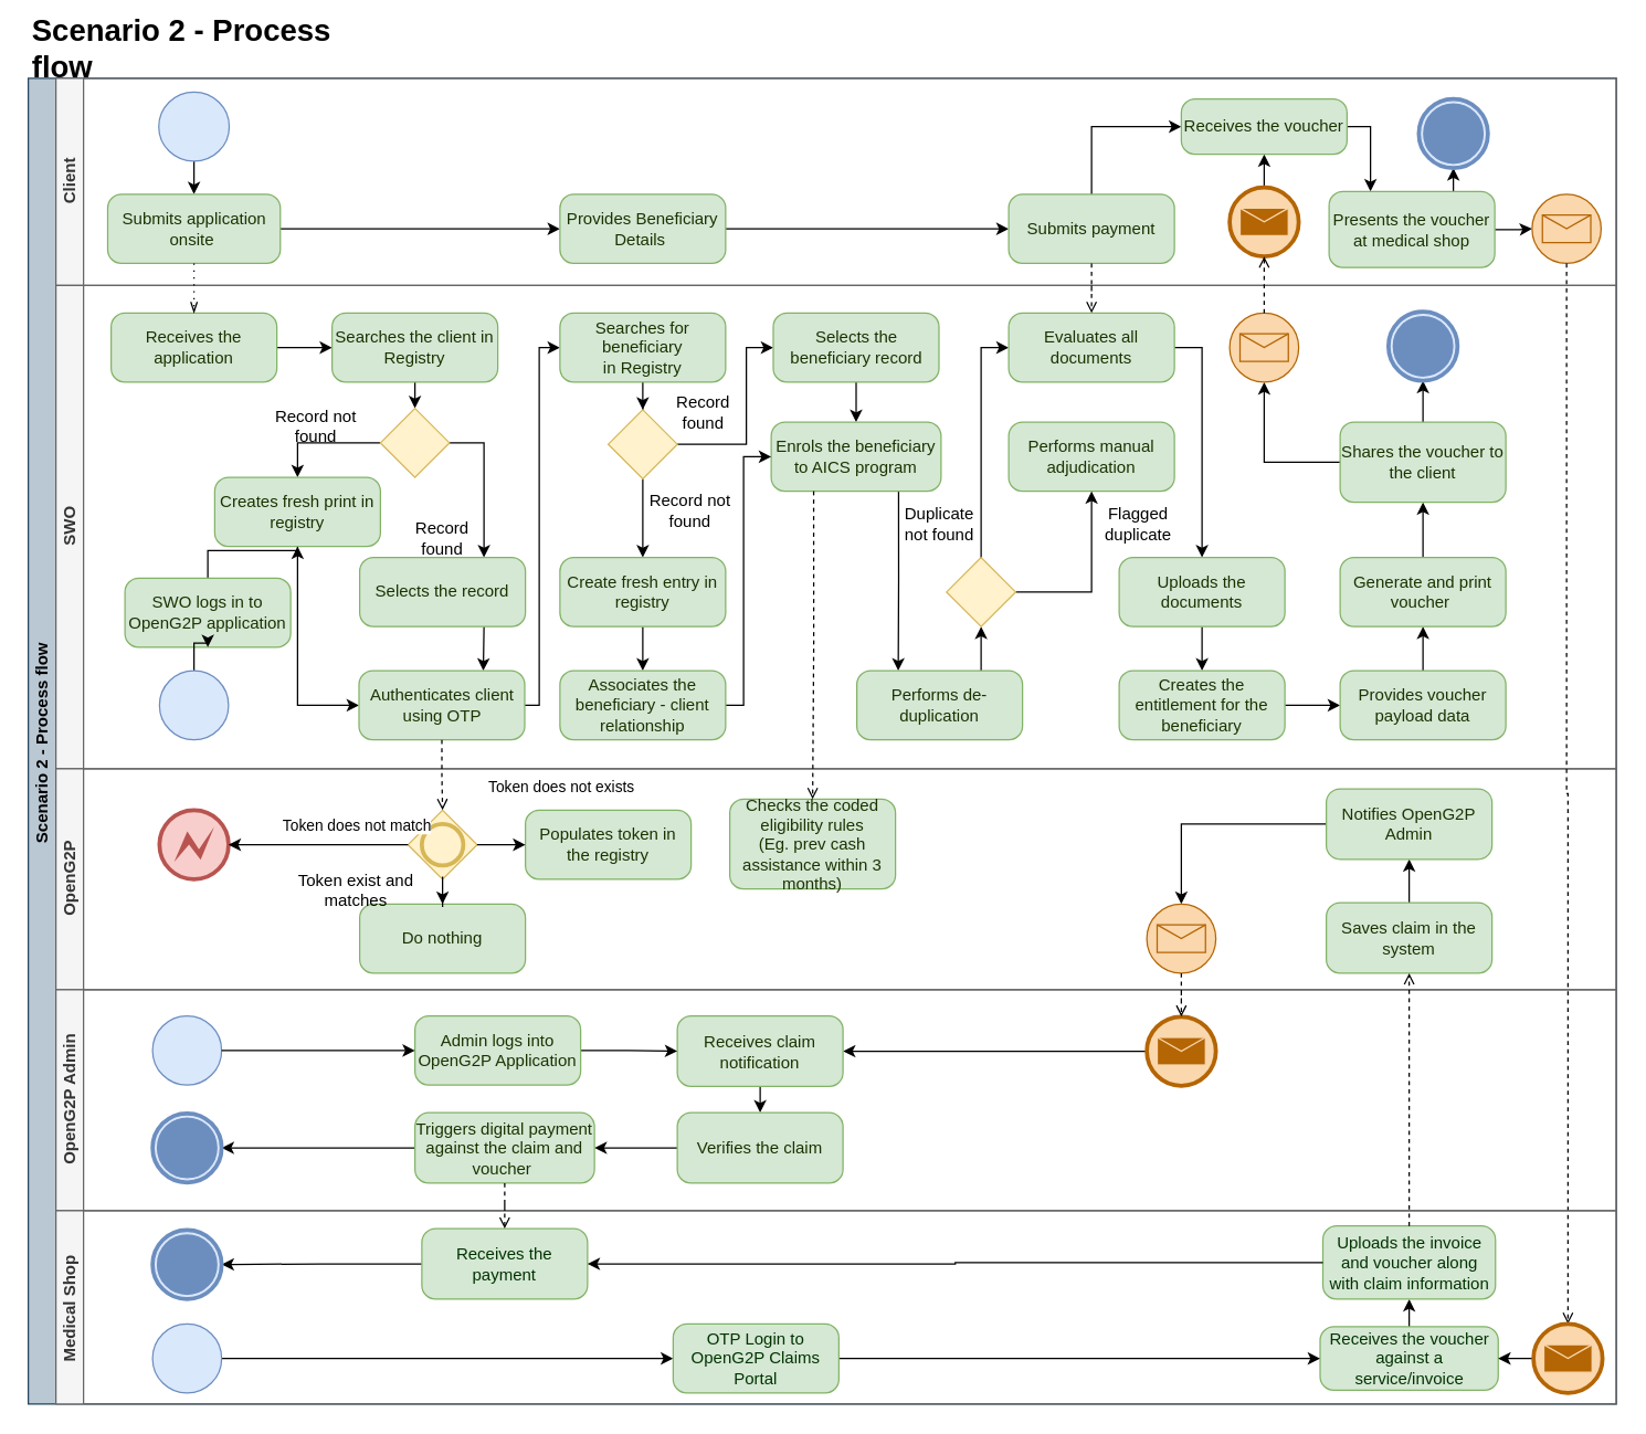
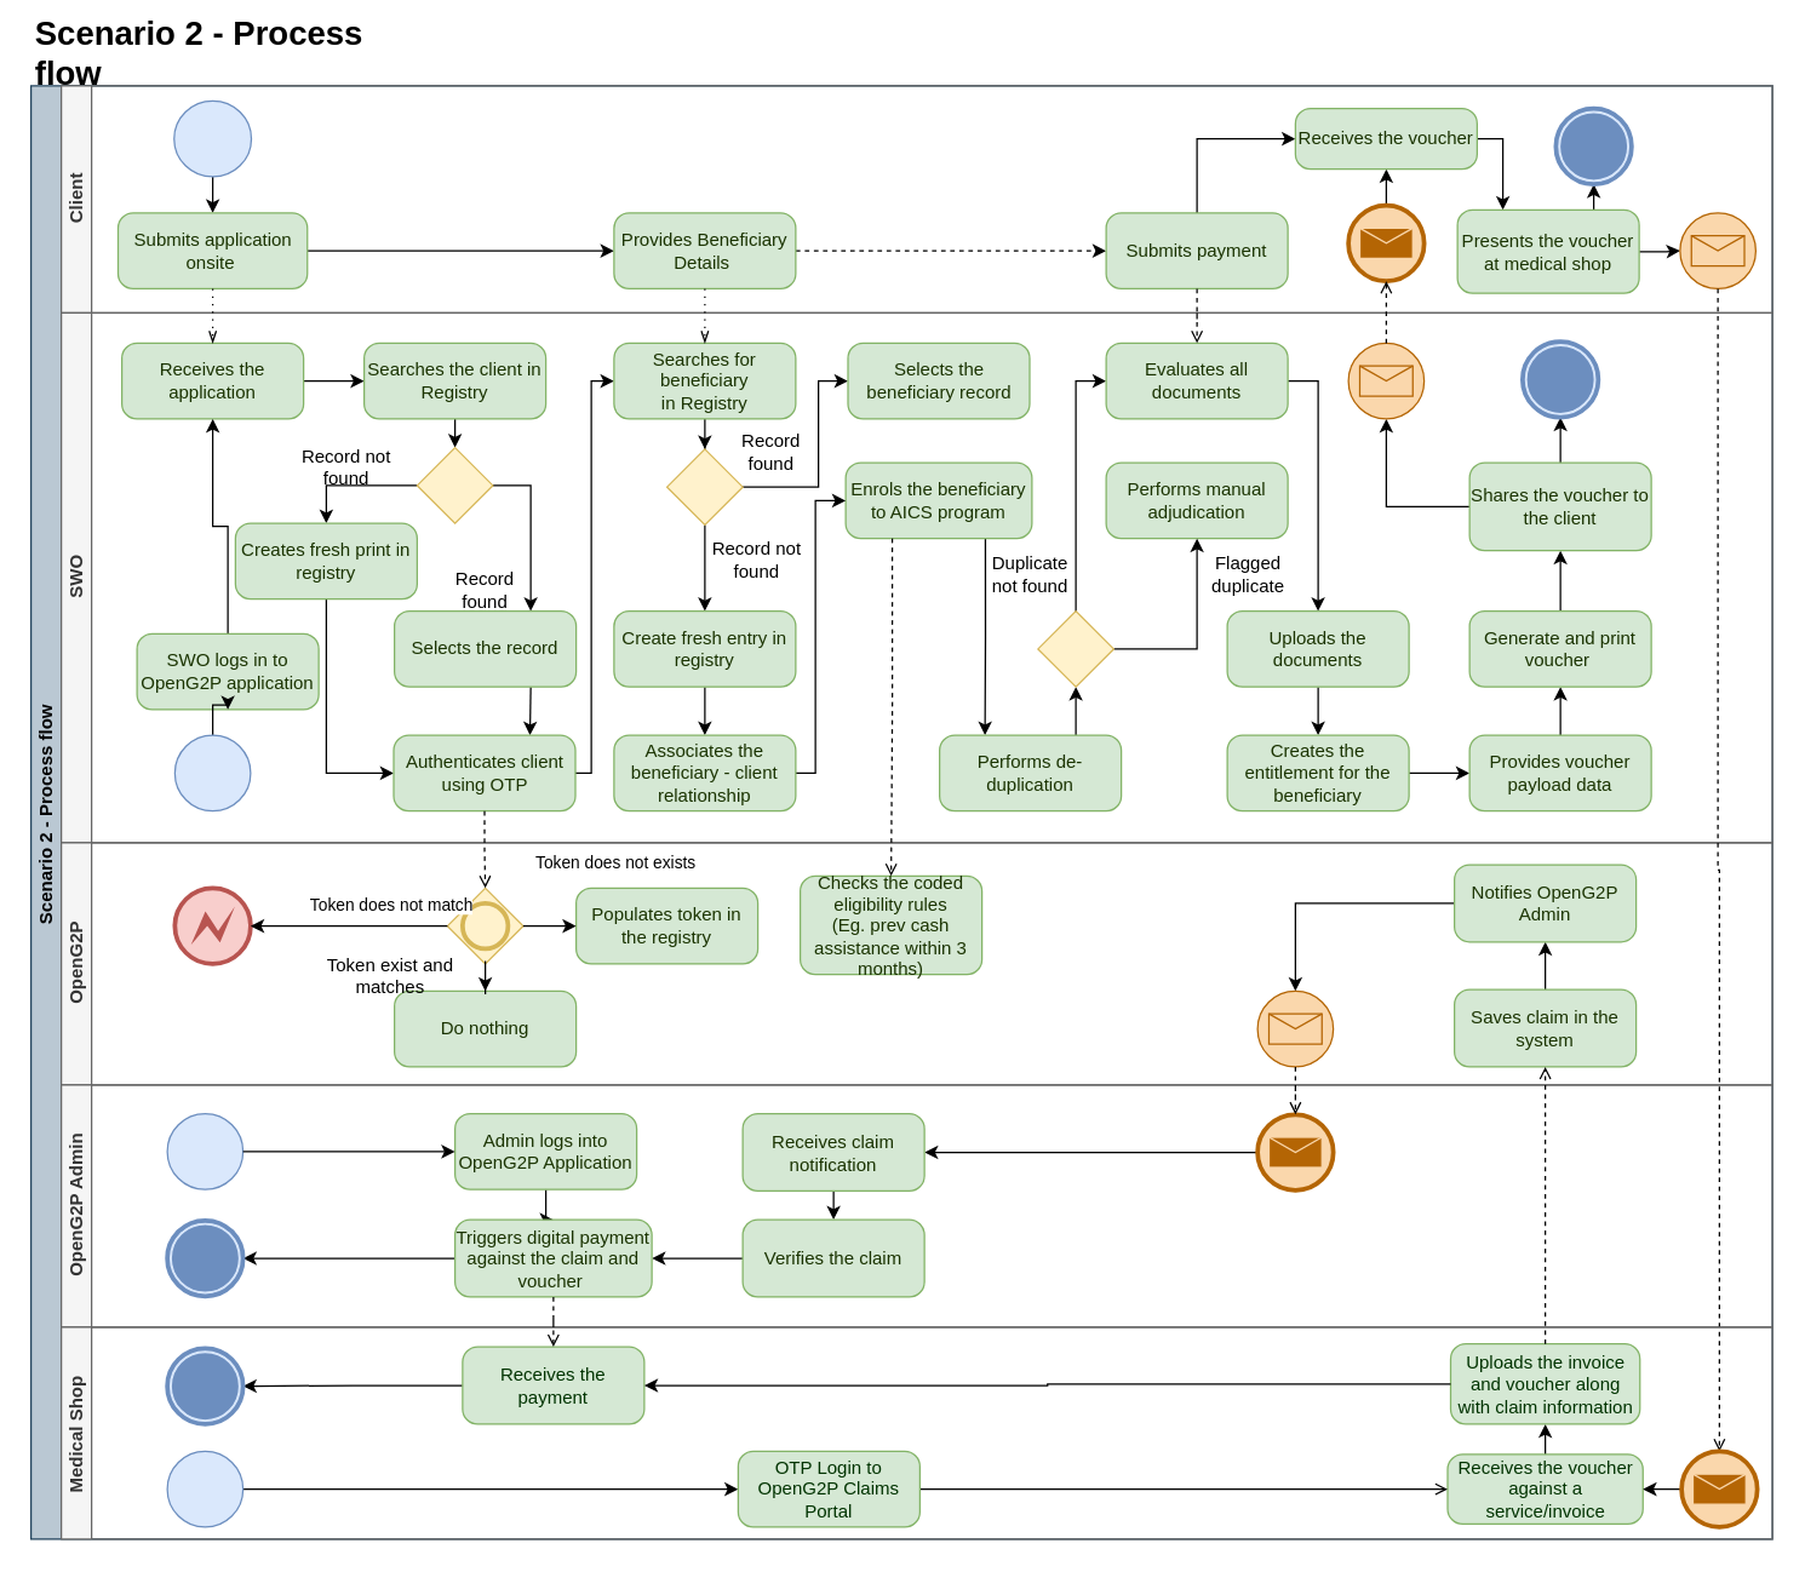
- <mxCell id="9" style="edgeStyle=orthogonalEdgeStyle;rounded=0;orthogonalLoop=1;jettySize=auto;html=1;entryX=0;entryY=0.5;entryDx=0;entryDy=0;entryPerimeter=0;" parent="3" source="10" target="13" edge="1"><mxGeometry relative="1" as="geometry" /></mxCell>
+ <mxCell id="9" style="edgeStyle=orthogonalEdgeStyle;rounded=0;orthogonalLoop=1;jettySize=auto;html=1;entryX=0;entryY=0.5;entryDx=0;entryDy=0;entryPerimeter=0;dashed=1;" parent="3" source="10" target="13" edge="1"><mxGeometry relative="1" as="geometry" /></mxCell>
+ <mxCell id="116" value="" style="edgeStyle=elbowEdgeStyle;fontSize=12;html=1;endFill=0;startFill=0;endSize=6;startSize=6;dashed=1;dashPattern=1 4;endArrow=openThin;startArrow=none;rounded=0;exitX=0.5;exitY=1;exitDx=0;exitDy=0;exitPerimeter=0;entryX=0.5;entryY=0;entryDx=0;entryDy=0;entryPerimeter=0;" parent="2" source="10" target="41" edge="1"><mxGeometry width="160" relative="1" as="geometry"><mxPoint x="715" y="118" as="sourcePoint" /><mxPoint x="905" y="200" as="targetPoint" /><Array as="points"><mxPoint x="445" y="152" /><mxPoint x="735" y="180" /></Array></mxGeometry></mxCell>
- <mxCell id="46" style="edgeStyle=orthogonalEdgeStyle;rounded=0;orthogonalLoop=1;jettySize=auto;html=1;exitX=0.5;exitY=1;exitDx=0;exitDy=0;exitPerimeter=0;" parent="25" source="47" target="51" edge="1"><mxGeometry relative="1" as="geometry" /></mxCell>
- <mxCell id="75" style="edgeStyle=orthogonalEdgeStyle;rounded=0;orthogonalLoop=1;jettySize=auto;html=1;" parent="25" source="76" target="34" edge="1"><mxGeometry relative="1" as="geometry" /></mxCell>
+ <mxCell id="75" style="edgeStyle=orthogonalEdgeStyle;rounded=0;orthogonalLoop=1;jettySize=auto;html=1;entryX=0.5;entryY=1;entryDx=0;entryDy=0;entryPerimeter=0;" parent="25" source="76" target="27" edge="1"><mxGeometry relative="1" as="geometry" /></mxCell>
- <mxCell id="107" style="edgeStyle=orthogonalEdgeStyle;rounded=0;orthogonalLoop=1;jettySize=auto;html=1;" parent="101" source="108" target="105" edge="1"><mxGeometry relative="1" as="geometry" /></mxCell>
+ <mxCell id="107" style="edgeStyle=orthogonalEdgeStyle;rounded=0;orthogonalLoop=1;jettySize=auto;html=1;" parent="101" source="108" target="113" edge="1"><mxGeometry relative="1" as="geometry" /></mxCell>
- <mxCell id="130" style="edgeStyle=orthogonalEdgeStyle;rounded=0;orthogonalLoop=1;jettySize=auto;html=1;" parent="123" source="131" target="125" edge="1"><mxGeometry relative="1" as="geometry"><mxPoint x="650" y="181" as="sourcePoint" /></mxGeometry></mxCell>
+ <mxCell id="130" style="edgeStyle=orthogonalEdgeStyle;rounded=0;orthogonalLoop=1;jettySize=auto;html=1;endArrow=open;" parent="123" source="131" target="125" edge="1"><mxGeometry relative="1" as="geometry"><mxPoint x="650" y="181" as="sourcePoint" /></mxGeometry></mxCell>
